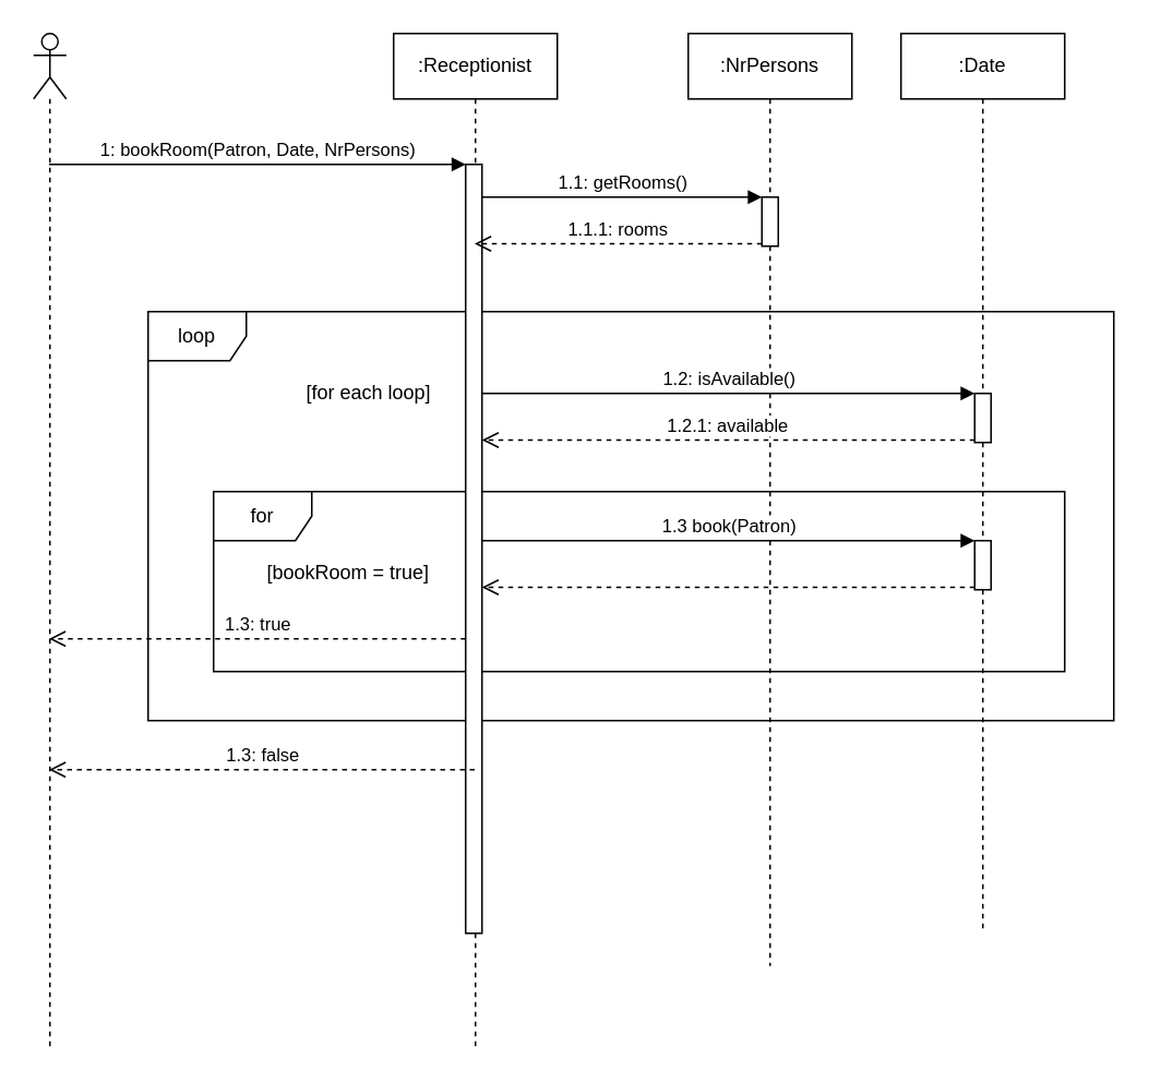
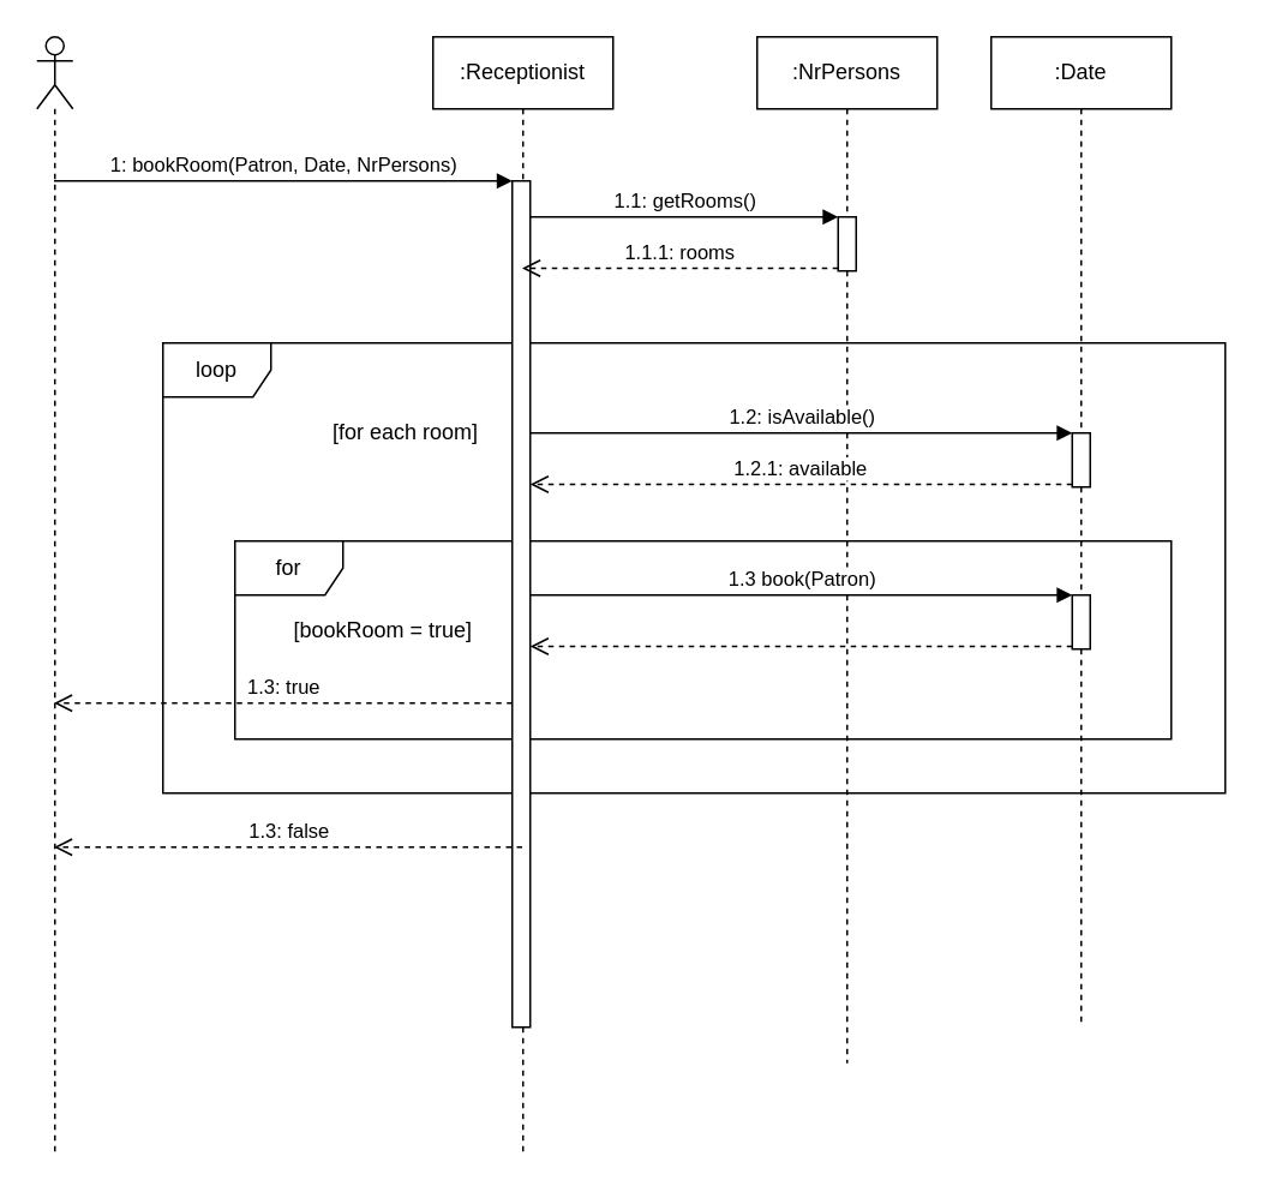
- <mxCell id="13" value="[for each loop]" style="text;html=1;strokeColor=none;fillColor=none;align=center;verticalAlign=middle;whiteSpace=wrap;rounded=0;" vertex="1" parent="1"><mxGeometry x="180" y="230" width="90" height="20" as="geometry" /></mxCell>
+ <mxCell id="13" value="[for each room]" style="text;html=1;strokeColor=none;fillColor=none;align=center;verticalAlign=middle;whiteSpace=wrap;rounded=0;" vertex="1" parent="1"><mxGeometry x="180" y="230" width="90" height="20" as="geometry" /></mxCell>
